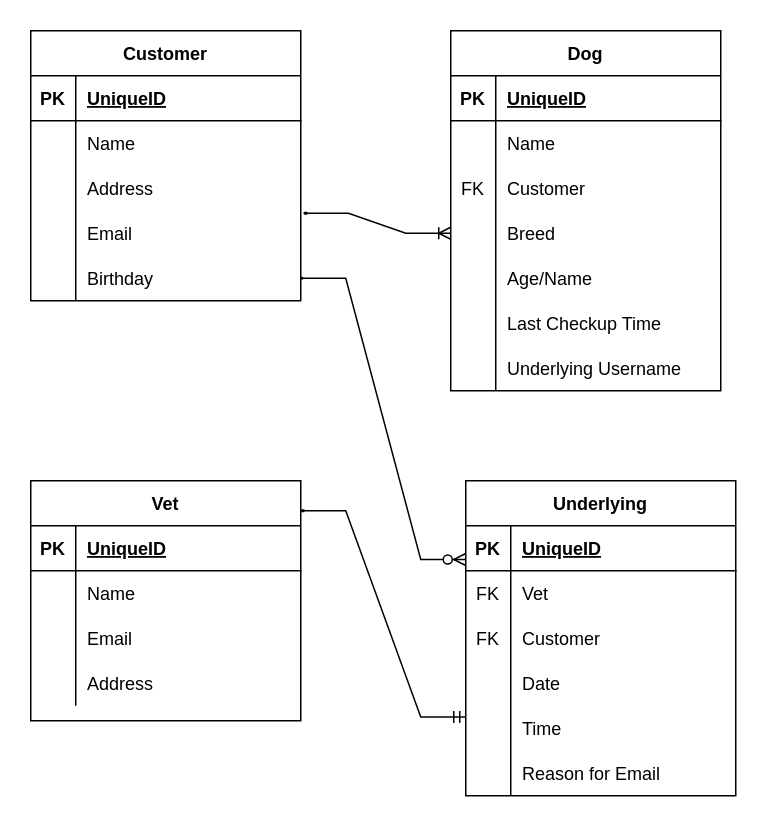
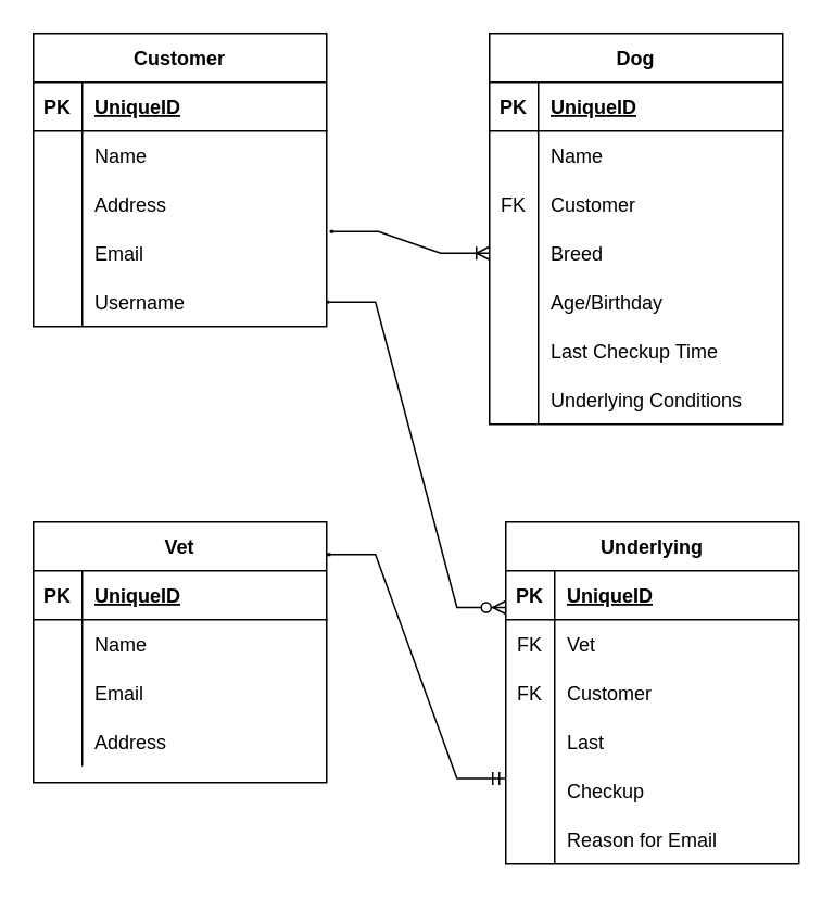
- <mxCell id="17" value="Birthday" style="shape=partialRectangle;connectable=0;fillColor=none;top=0;left=0;bottom=0;right=0;align=left;spacingLeft=6;overflow=hidden;fontFamily=Helvetica;fontSize=12;fontColor=default;startSize=0;strokeColor=default;" vertex="1" parent="15"><mxGeometry x="30" width="150" height="30" as="geometry"><mxRectangle width="150" height="30" as="alternateBounds" /></mxGeometry></mxCell>
+ <mxCell id="17" value="Username" style="shape=partialRectangle;connectable=0;fillColor=none;top=0;left=0;bottom=0;right=0;align=left;spacingLeft=6;overflow=hidden;fontFamily=Helvetica;fontSize=12;fontColor=default;startSize=0;strokeColor=default;" vertex="1" parent="15"><mxGeometry x="30" width="150" height="30" as="geometry"><mxRectangle width="150" height="30" as="alternateBounds" /></mxGeometry></mxCell>
- <mxCell id="33" value="Age/Name" style="shape=partialRectangle;connectable=0;fillColor=none;top=0;left=0;bottom=0;right=0;align=left;spacingLeft=6;overflow=hidden;fontFamily=Helvetica;fontSize=12;fontColor=default;startSize=0;strokeColor=default;" vertex="1" parent="31"><mxGeometry x="30" width="150" height="30" as="geometry"><mxRectangle width="150" height="30" as="alternateBounds" /></mxGeometry></mxCell>
+ <mxCell id="33" value="Age/Birthday" style="shape=partialRectangle;connectable=0;fillColor=none;top=0;left=0;bottom=0;right=0;align=left;spacingLeft=6;overflow=hidden;fontFamily=Helvetica;fontSize=12;fontColor=default;startSize=0;strokeColor=default;" vertex="1" parent="31"><mxGeometry x="30" width="150" height="30" as="geometry"><mxRectangle width="150" height="30" as="alternateBounds" /></mxGeometry></mxCell>
- <mxCell id="39" value="Underlying Username" style="shape=partialRectangle;connectable=0;fillColor=none;top=0;left=0;bottom=0;right=0;align=left;spacingLeft=6;overflow=hidden;fontFamily=Helvetica;fontSize=12;fontColor=default;startSize=0;strokeColor=default;" vertex="1" parent="37"><mxGeometry x="30" width="150" height="30" as="geometry"><mxRectangle width="150" height="30" as="alternateBounds" /></mxGeometry></mxCell>
+ <mxCell id="39" value="Underlying Conditions" style="shape=partialRectangle;connectable=0;fillColor=none;top=0;left=0;bottom=0;right=0;align=left;spacingLeft=6;overflow=hidden;fontFamily=Helvetica;fontSize=12;fontColor=default;startSize=0;strokeColor=default;" vertex="1" parent="37"><mxGeometry x="30" width="150" height="30" as="geometry"><mxRectangle width="150" height="30" as="alternateBounds" /></mxGeometry></mxCell>
- <mxCell id="65" value="Date" style="shape=partialRectangle;connectable=0;fillColor=none;top=0;left=0;bottom=0;right=0;align=left;spacingLeft=6;overflow=hidden;fontFamily=Helvetica;fontSize=12;fontColor=default;startSize=0;strokeColor=default;" vertex="1" parent="63"><mxGeometry x="30" width="150" height="30" as="geometry"><mxRectangle width="150" height="30" as="alternateBounds" /></mxGeometry></mxCell>
+ <mxCell id="65" value="Last" style="shape=partialRectangle;connectable=0;fillColor=none;top=0;left=0;bottom=0;right=0;align=left;spacingLeft=6;overflow=hidden;fontFamily=Helvetica;fontSize=12;fontColor=default;startSize=0;strokeColor=default;" vertex="1" parent="63"><mxGeometry x="30" width="150" height="30" as="geometry"><mxRectangle width="150" height="30" as="alternateBounds" /></mxGeometry></mxCell>
- <mxCell id="68" value="Time" style="shape=partialRectangle;connectable=0;fillColor=none;top=0;left=0;bottom=0;right=0;align=left;spacingLeft=6;overflow=hidden;fontFamily=Helvetica;fontSize=12;fontColor=default;startSize=0;strokeColor=default;" vertex="1" parent="66"><mxGeometry x="30" width="150" height="30" as="geometry"><mxRectangle width="150" height="30" as="alternateBounds" /></mxGeometry></mxCell>
+ <mxCell id="68" value="Checkup" style="shape=partialRectangle;connectable=0;fillColor=none;top=0;left=0;bottom=0;right=0;align=left;spacingLeft=6;overflow=hidden;fontFamily=Helvetica;fontSize=12;fontColor=default;startSize=0;strokeColor=default;" vertex="1" parent="66"><mxGeometry x="30" width="150" height="30" as="geometry"><mxRectangle width="150" height="30" as="alternateBounds" /></mxGeometry></mxCell>
